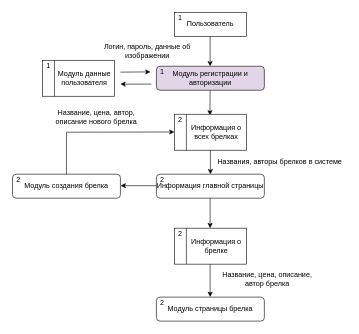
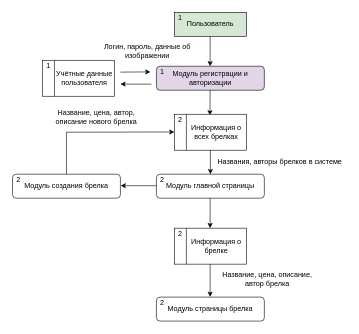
- <mxCell id="2" value="Пользователь" style="rounded=0;whiteSpace=wrap;html=1;" vertex="1" parent="1"><mxGeometry x="290" y="20" width="120" height="40" as="geometry" /></mxCell>
+ <mxCell id="2" value="Пользователь" style="rounded=0;whiteSpace=wrap;html=1;fillColor=#d5e8d4;" vertex="1" parent="1"><mxGeometry x="290" y="20" width="120" height="40" as="geometry" /></mxCell>
- <mxCell id="11" value="Модуль данные пользователя" style="text;html=1;strokeColor=none;fillColor=none;align=center;verticalAlign=middle;whiteSpace=wrap;rounded=0;" vertex="1" parent="7"><mxGeometry x="20" width="100" height="60" as="geometry" /></mxCell>
+ <mxCell id="11" value="Учётные данные пользователя" style="text;html=1;strokeColor=none;fillColor=none;align=center;verticalAlign=middle;whiteSpace=wrap;rounded=0;" vertex="1" parent="7"><mxGeometry x="20" width="100" height="60" as="geometry" /></mxCell>
- <mxCell id="14" value="Информация главной страницы" style="rounded=1;whiteSpace=wrap;html=1;" vertex="1" parent="1"><mxGeometry x="260" y="290" width="180" height="40" as="geometry" /></mxCell>
+ <mxCell id="14" value="Модуль главной страницы" style="rounded=1;whiteSpace=wrap;html=1;" vertex="1" parent="1"><mxGeometry x="260" y="290" width="180" height="40" as="geometry" /></mxCell>
